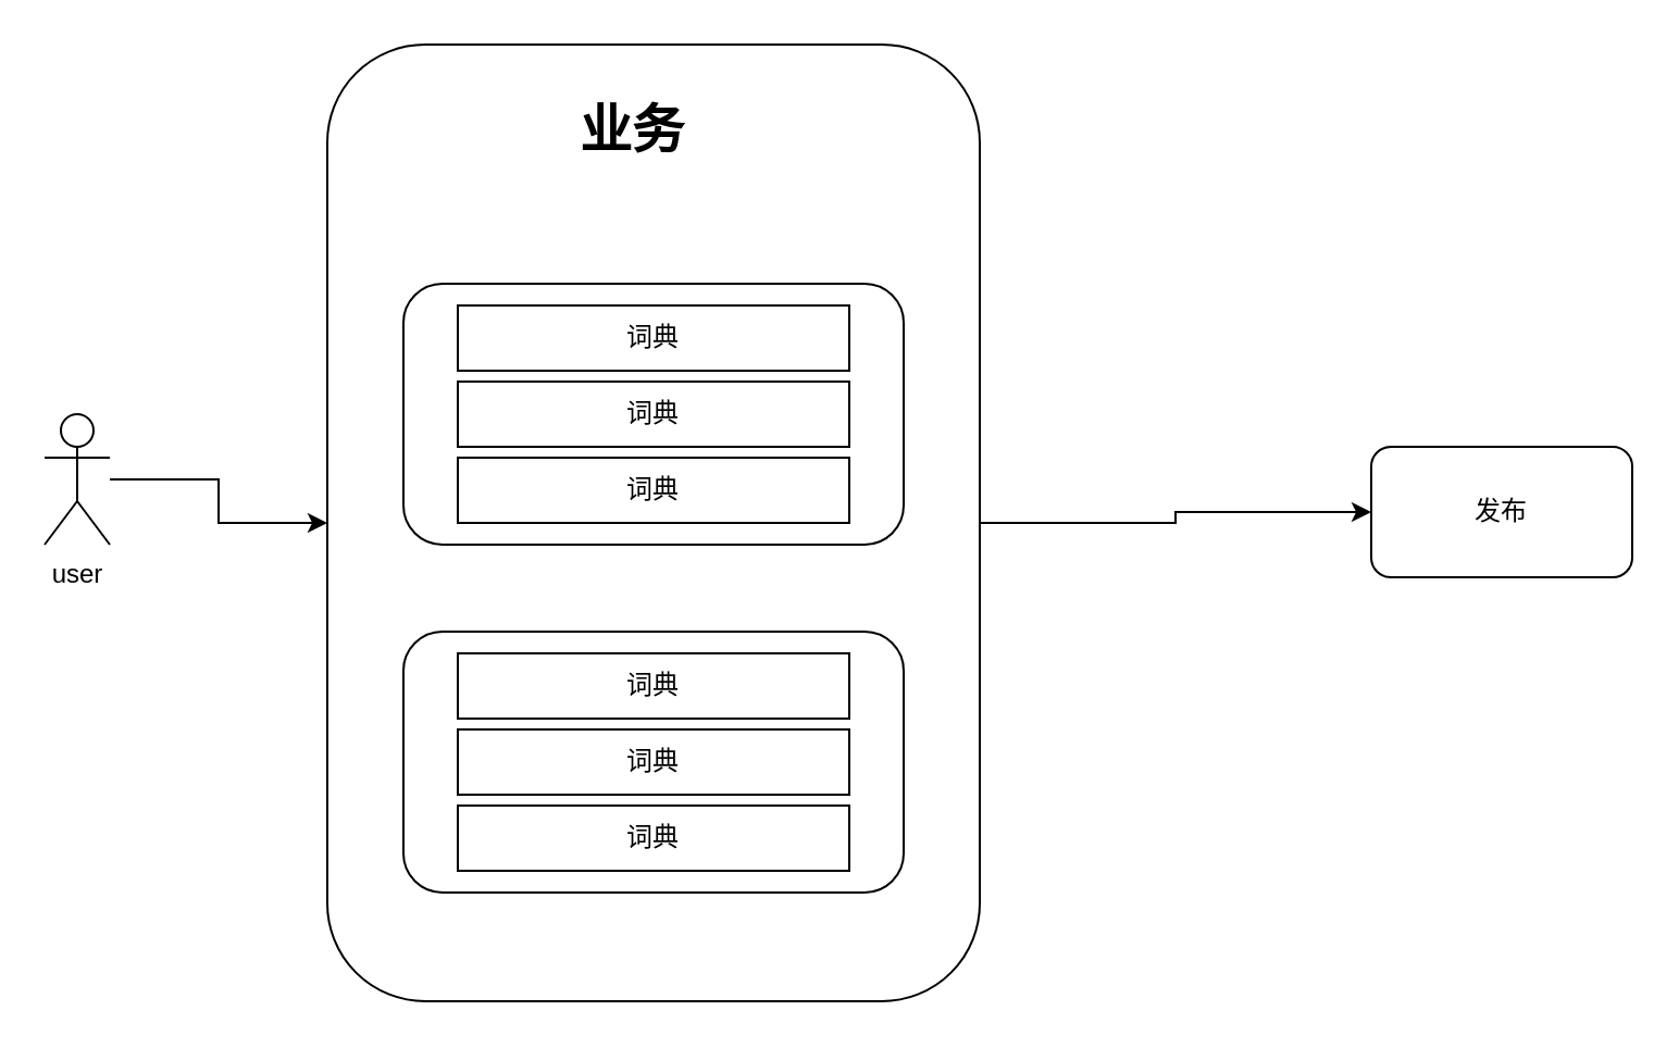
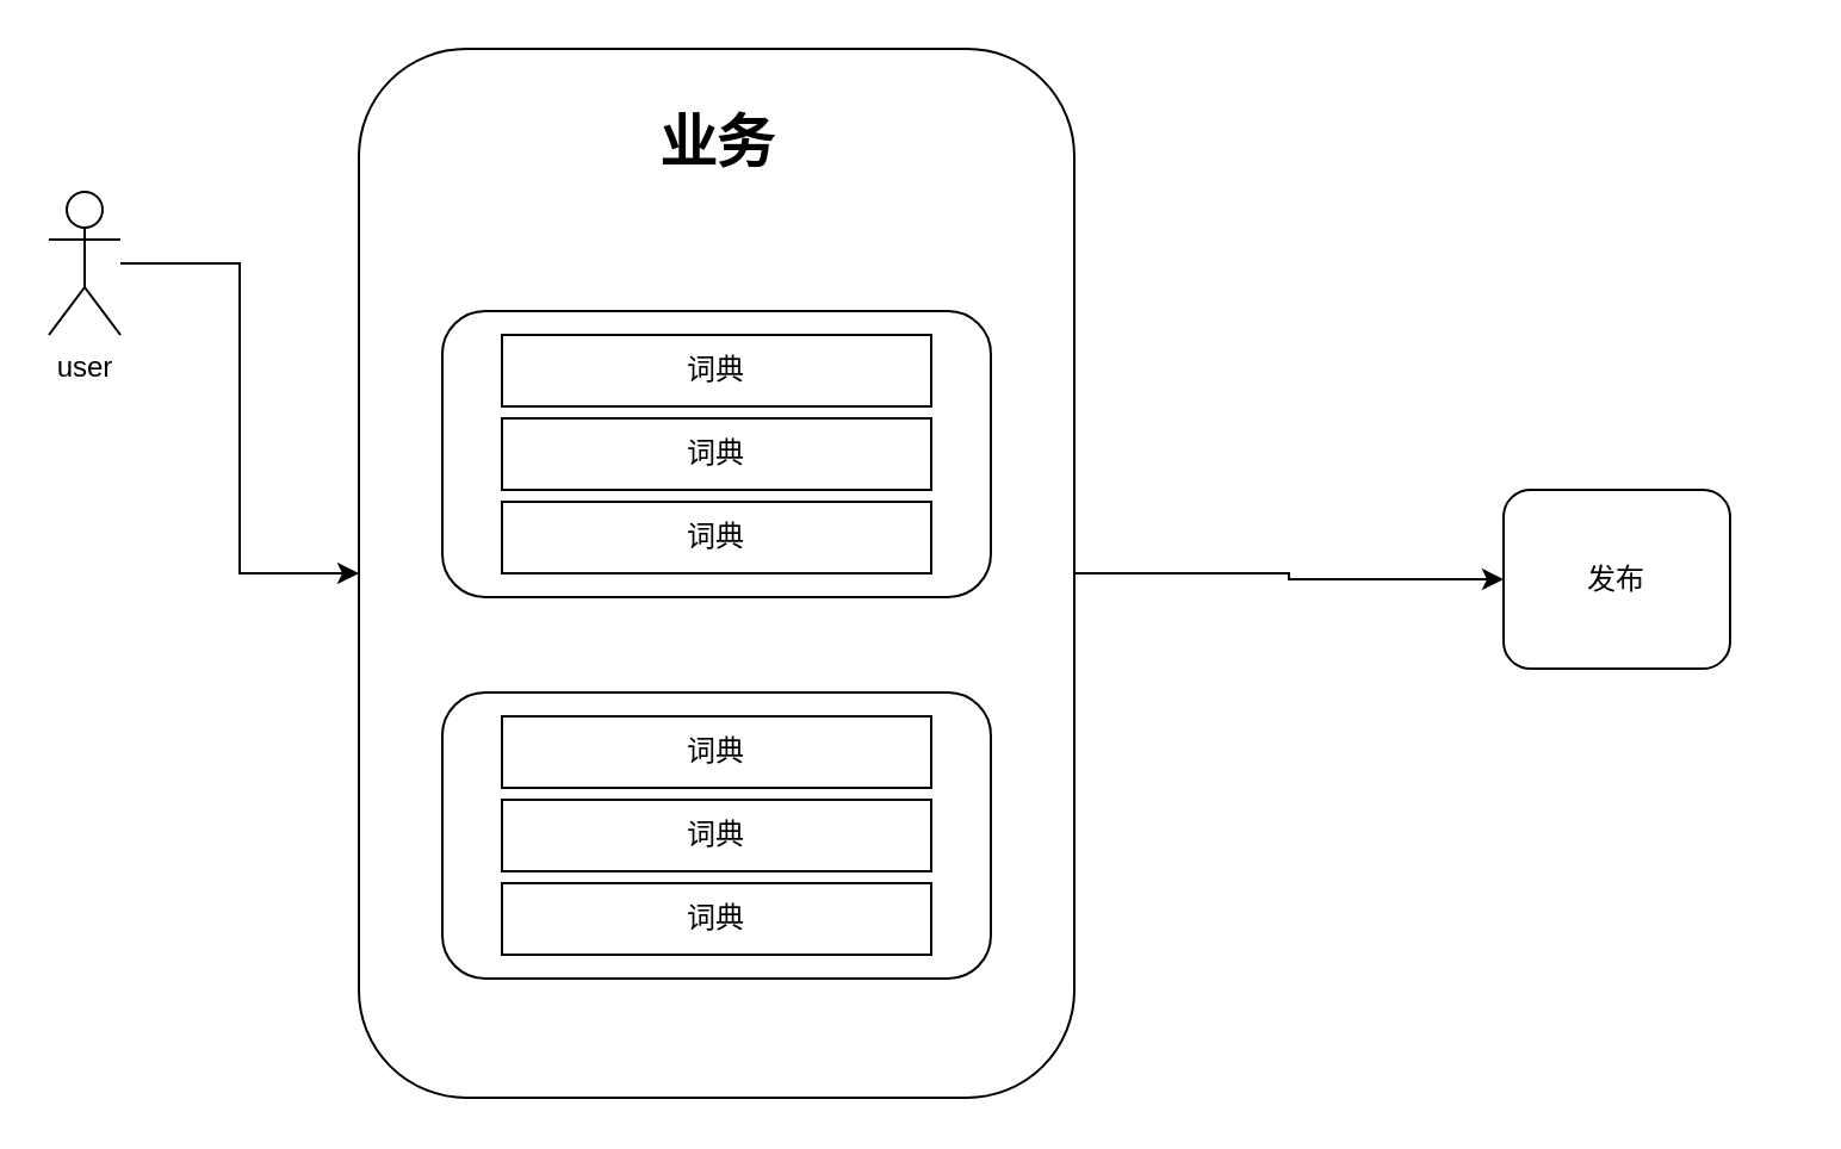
- <mxCell id="8" value="业务" style="text;strokeColor=none;fillColor=none;html=1;fontSize=24;fontStyle=1;verticalAlign=middle;align=center;" vertex="1" parent="1"><mxGeometry x="240" y="40" width="100" height="40" as="geometry" /></mxCell>
+ <mxCell id="8" value="业务" style="text;strokeColor=none;fillColor=none;html=1;fontSize=24;fontStyle=1;verticalAlign=middle;align=center;" vertex="1" parent="1"><mxGeometry x="250" y="40" width="100" height="40" as="geometry" /></mxCell>
- <mxCell id="3" value="user" style="shape=umlActor;verticalLabelPosition=bottom;verticalAlign=top;html=1;outlineConnect=0;" vertex="1" parent="1"><mxGeometry x="20" y="190" width="30" height="60" as="geometry" /></mxCell>
+ <mxCell id="3" value="user" style="shape=umlActor;verticalLabelPosition=bottom;verticalAlign=top;html=1;outlineConnect=0;" vertex="1" parent="1"><mxGeometry x="20" y="80" width="30" height="60" as="geometry" /></mxCell>
- <mxCell id="15" value="发布" style="rounded=1;whiteSpace=wrap;html=1;" vertex="1" parent="1"><mxGeometry x="630" y="205" width="120" height="60" as="geometry" /></mxCell>
+ <mxCell id="15" value="发布" style="rounded=1;whiteSpace=wrap;html=1;" vertex="1" parent="1"><mxGeometry x="630" y="205" width="95" height="75" as="geometry" /></mxCell>
